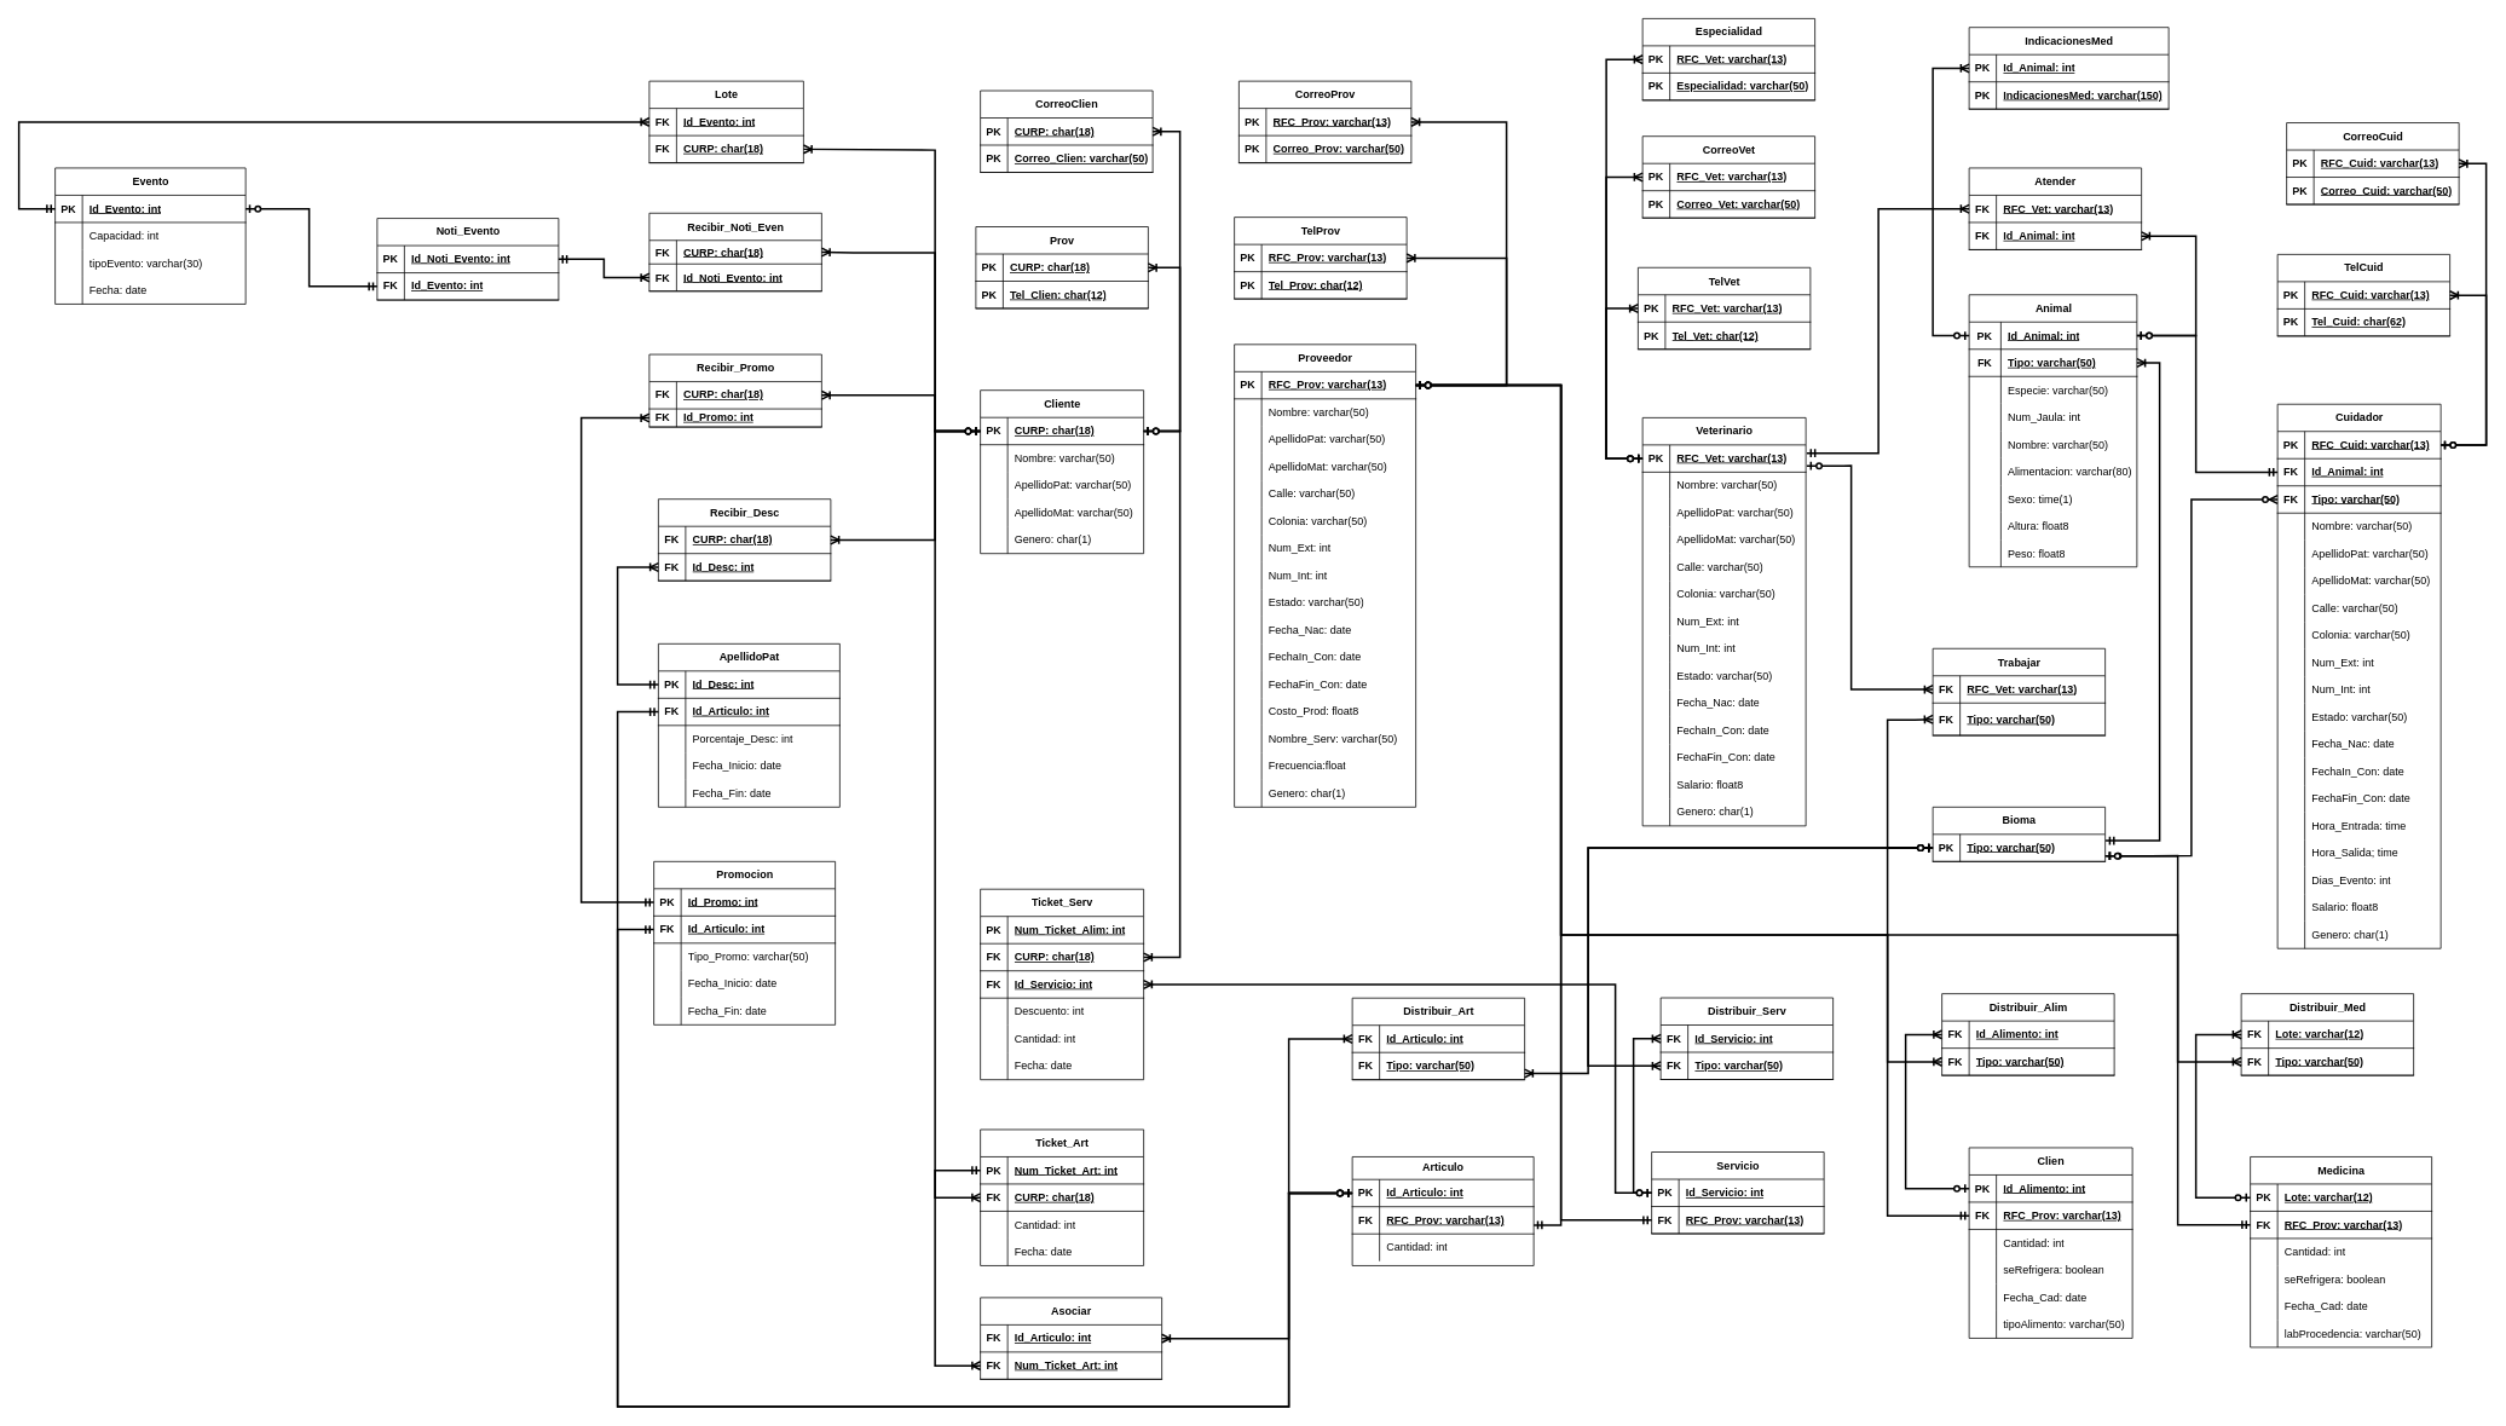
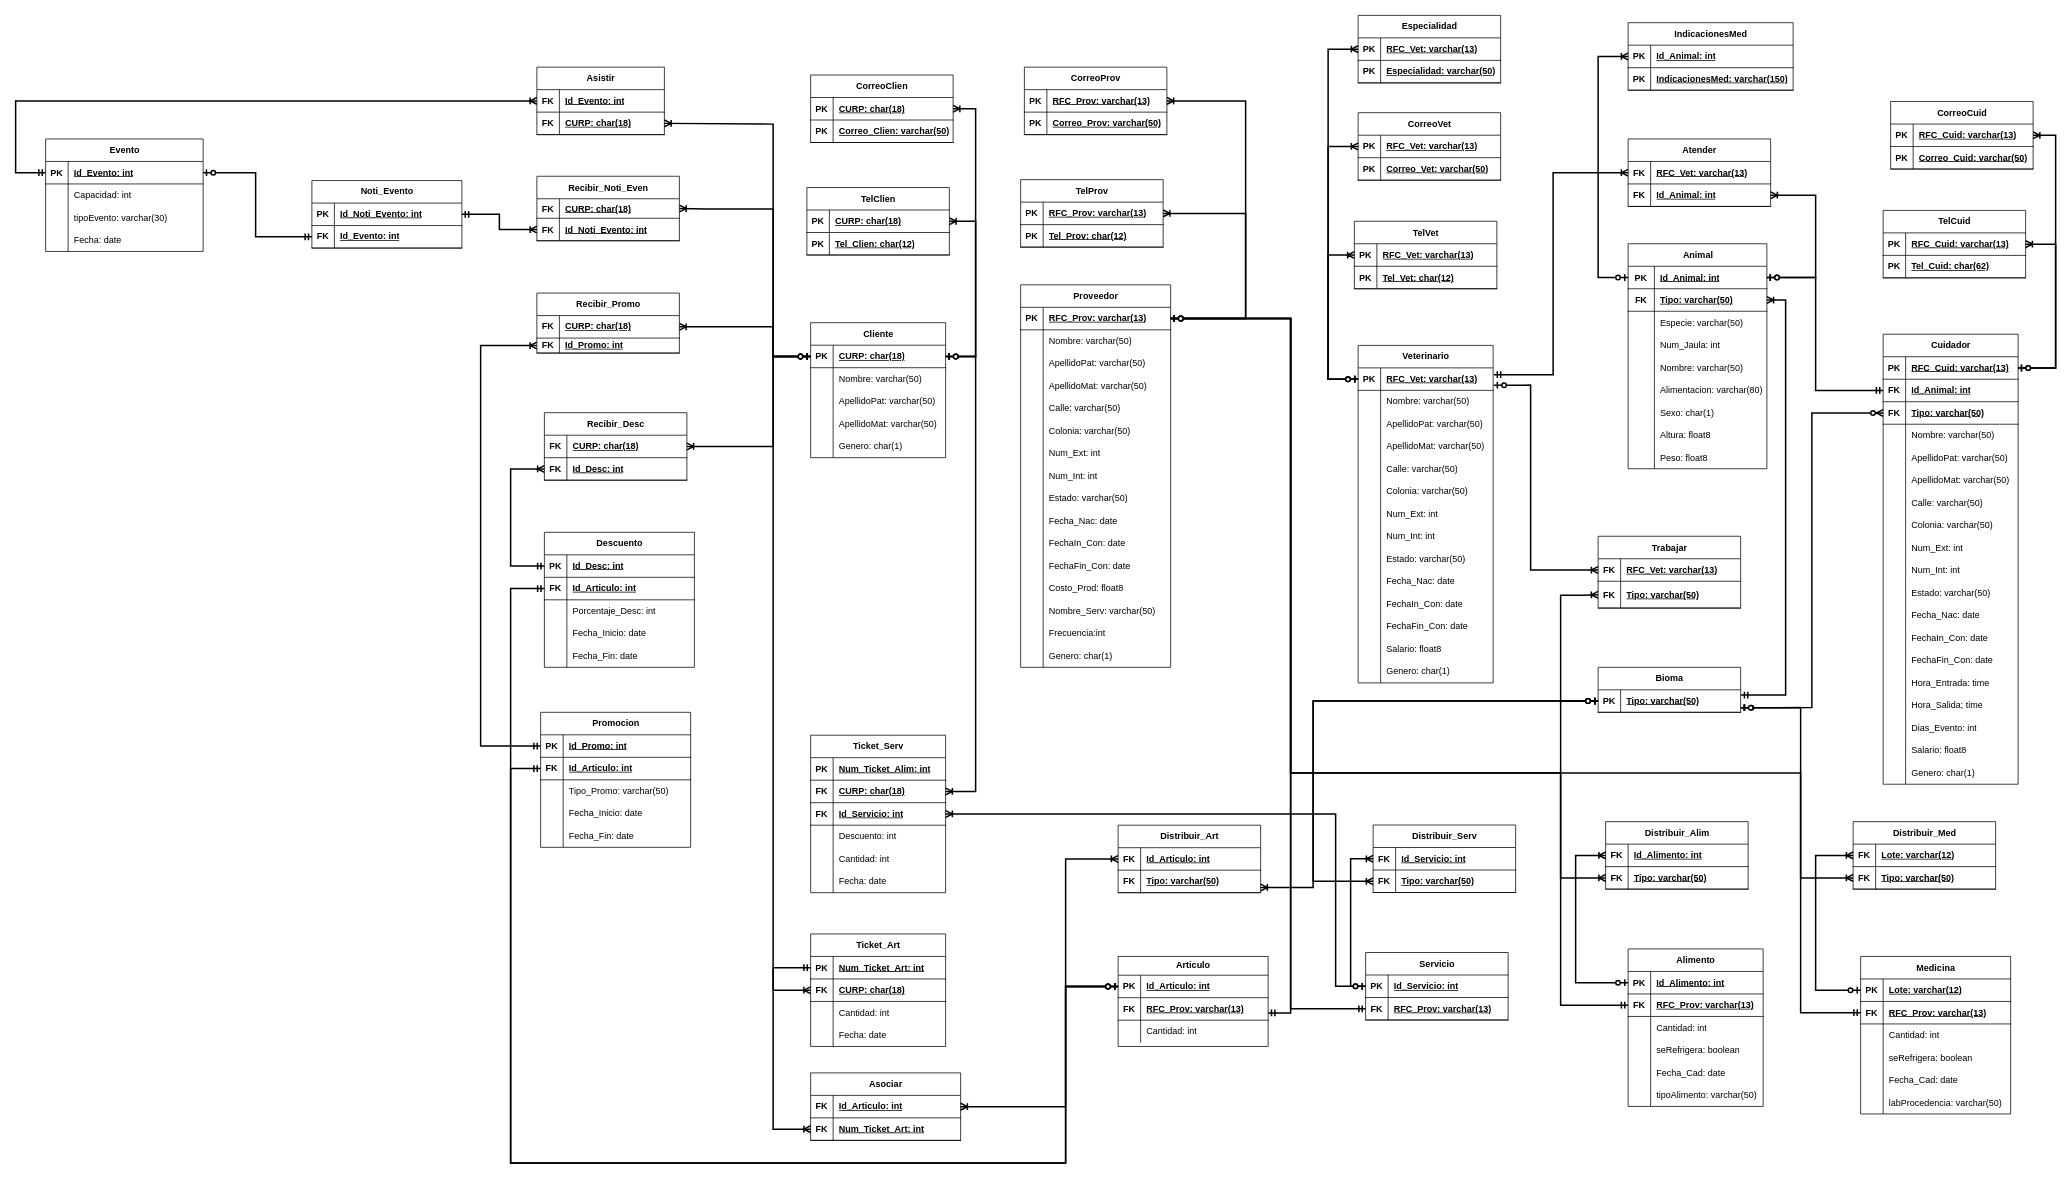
- <mxCell id="382" value="Lote" style="shape=table;startSize=30;container=1;collapsible=1;childLayout=tableLayout;fixedRows=1;rowLines=0;fontStyle=1;align=center;resizeLast=1;html=1;" parent="1" vertex="1"><mxGeometry x="715" y="89" width="170" height="90" as="geometry"><mxRectangle x="-640" y="827.5" width="100" height="30" as="alternateBounds" /></mxGeometry></mxCell>
+ <mxCell id="382" value="Asistir" style="shape=table;startSize=30;container=1;collapsible=1;childLayout=tableLayout;fixedRows=1;rowLines=0;fontStyle=1;align=center;resizeLast=1;html=1;" parent="1" vertex="1"><mxGeometry x="715" y="89" width="170" height="90" as="geometry"><mxRectangle x="-640" y="827.5" width="100" height="30" as="alternateBounds" /></mxGeometry></mxCell>
- <mxCell id="245" value="Prov" style="shape=table;startSize=30;container=1;collapsible=1;childLayout=tableLayout;fixedRows=1;rowLines=0;fontStyle=1;align=center;resizeLast=1;html=1;" parent="1" vertex="1"><mxGeometry x="1075" y="249.5" width="190" height="90" as="geometry" /></mxCell>
+ <mxCell id="245" value="TelClien" style="shape=table;startSize=30;container=1;collapsible=1;childLayout=tableLayout;fixedRows=1;rowLines=0;fontStyle=1;align=center;resizeLast=1;html=1;" parent="1" vertex="1"><mxGeometry x="1075" y="249.5" width="190" height="90" as="geometry" /></mxCell>
- <mxCell id="196" value="Sexo: time(1)" style="shape=partialRectangle;connectable=0;fillColor=none;top=0;left=0;bottom=0;right=0;align=left;spacingLeft=6;overflow=hidden;whiteSpace=wrap;html=1;" parent="194" vertex="1"><mxGeometry x="35" width="150" height="30" as="geometry"><mxRectangle width="150" height="30" as="alternateBounds" /></mxGeometry></mxCell>
+ <mxCell id="196" value="Sexo: char(1)" style="shape=partialRectangle;connectable=0;fillColor=none;top=0;left=0;bottom=0;right=0;align=left;spacingLeft=6;overflow=hidden;whiteSpace=wrap;html=1;" parent="194" vertex="1"><mxGeometry x="35" width="150" height="30" as="geometry"><mxRectangle width="150" height="30" as="alternateBounds" /></mxGeometry></mxCell>
- <mxCell id="463" value="ApellidoPat" style="shape=table;startSize=30;container=1;collapsible=1;childLayout=tableLayout;fixedRows=1;rowLines=0;fontStyle=1;align=center;resizeLast=1;html=1;" parent="1" vertex="1"><mxGeometry x="725" y="709.25" width="200" height="180" as="geometry"><mxRectangle x="-640" y="827.5" width="100" height="30" as="alternateBounds" /></mxGeometry></mxCell>
+ <mxCell id="463" value="Descuento" style="shape=table;startSize=30;container=1;collapsible=1;childLayout=tableLayout;fixedRows=1;rowLines=0;fontStyle=1;align=center;resizeLast=1;html=1;" parent="1" vertex="1"><mxGeometry x="725" y="709.25" width="200" height="180" as="geometry"><mxRectangle x="-640" y="827.5" width="100" height="30" as="alternateBounds" /></mxGeometry></mxCell>
- <mxCell id="164" value="Frecuencia:float" style="shape=partialRectangle;connectable=0;fillColor=none;top=0;left=0;bottom=0;right=0;align=left;spacingLeft=6;overflow=hidden;whiteSpace=wrap;html=1;" parent="162" vertex="1"><mxGeometry x="30" width="170" height="30" as="geometry"><mxRectangle width="170" height="30" as="alternateBounds" /></mxGeometry></mxCell>
+ <mxCell id="164" value="Frecuencia:int" style="shape=partialRectangle;connectable=0;fillColor=none;top=0;left=0;bottom=0;right=0;align=left;spacingLeft=6;overflow=hidden;whiteSpace=wrap;html=1;" parent="162" vertex="1"><mxGeometry x="30" width="170" height="30" as="geometry"><mxRectangle width="170" height="30" as="alternateBounds" /></mxGeometry></mxCell>
- <mxCell id="323" value="Clien" style="shape=table;startSize=30;container=1;collapsible=1;childLayout=tableLayout;fixedRows=1;rowLines=0;fontStyle=1;align=center;resizeLast=1;html=1;" parent="1" vertex="1"><mxGeometry x="2170" y="1264.75" width="180" height="210" as="geometry"><mxRectangle x="-640" y="827.5" width="100" height="30" as="alternateBounds" /></mxGeometry></mxCell>
+ <mxCell id="323" value="Alimento" style="shape=table;startSize=30;container=1;collapsible=1;childLayout=tableLayout;fixedRows=1;rowLines=0;fontStyle=1;align=center;resizeLast=1;html=1;" parent="1" vertex="1"><mxGeometry x="2170" y="1264.75" width="180" height="210" as="geometry"><mxRectangle x="-640" y="827.5" width="100" height="30" as="alternateBounds" /></mxGeometry></mxCell>
